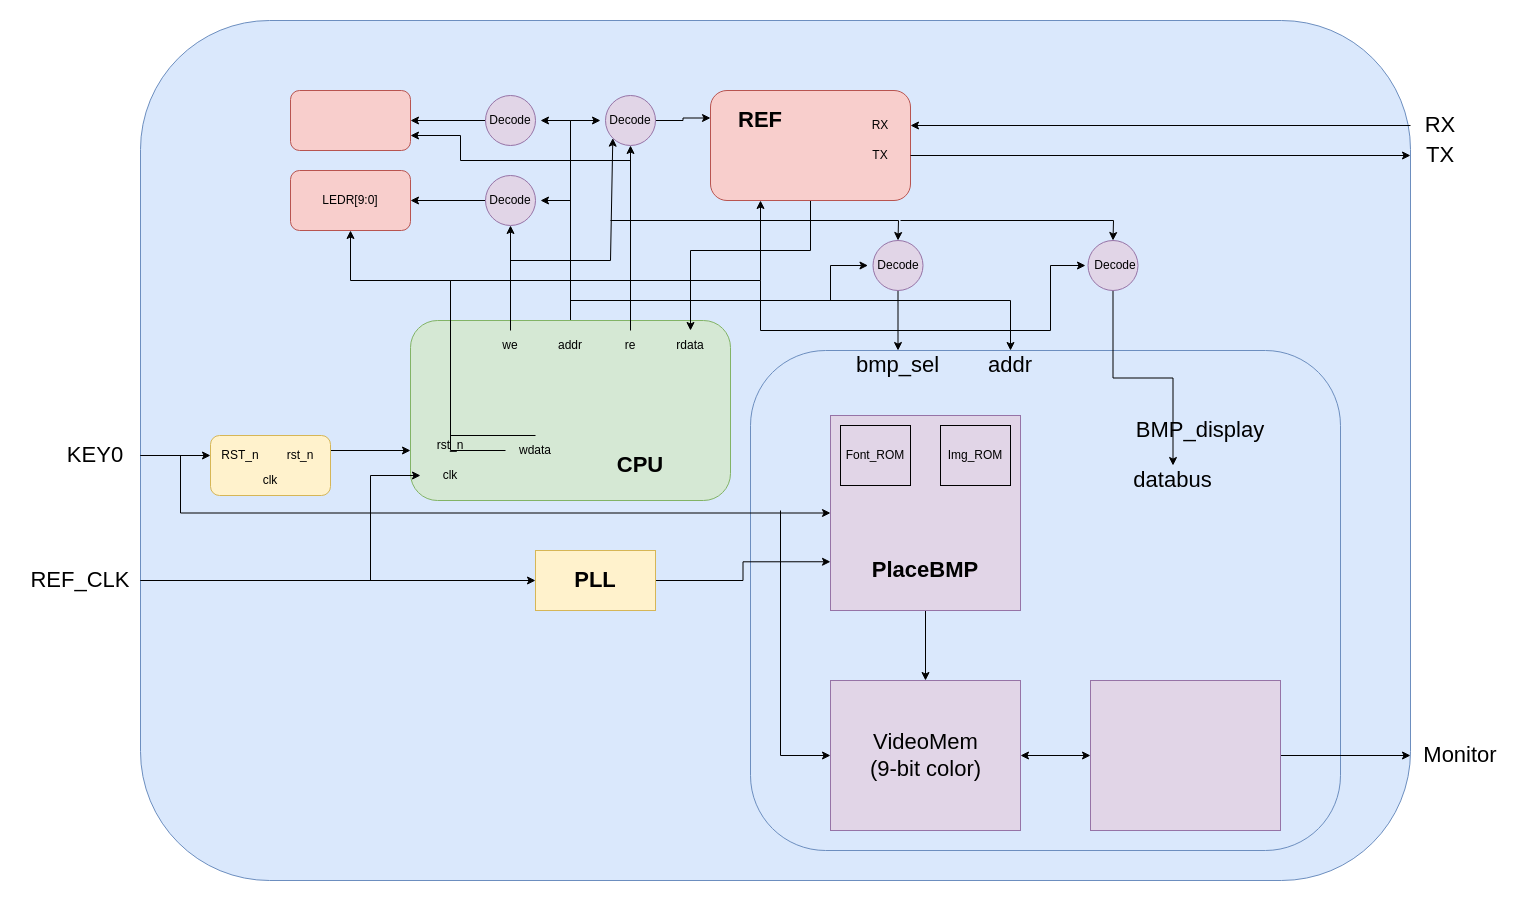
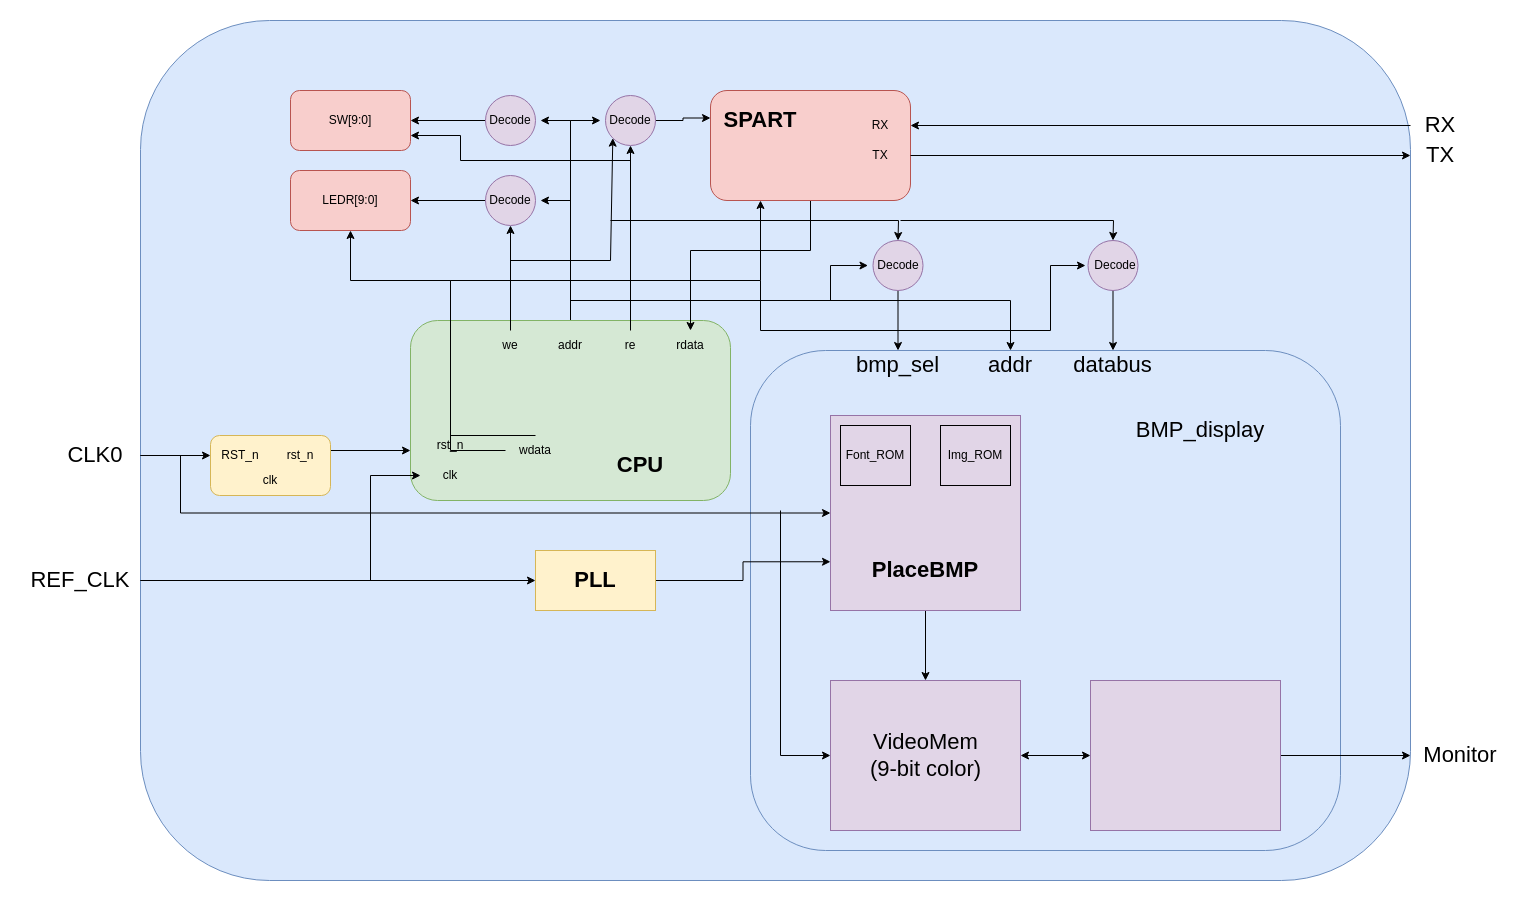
+ <mxCell id="27" value="SW[9:0]" style="text;html=1;strokeColor=none;fillColor=none;align=center;verticalAlign=middle;whiteSpace=wrap;rounded=0;fontSize=12;" vertex="1" parent="1"><mxGeometry x="320" y="105" width="60" height="30" as="geometry" /></mxCell>
- <mxCell id="31" value="REF" style="text;html=1;strokeColor=none;fillColor=none;align=center;verticalAlign=middle;whiteSpace=wrap;rounded=0;fontSize=22;fontStyle=1" vertex="1" parent="1"><mxGeometry x="730" y="105" width="60" height="30" as="geometry" /></mxCell>
+ <mxCell id="31" value="SPART" style="text;html=1;strokeColor=none;fillColor=none;align=center;verticalAlign=middle;whiteSpace=wrap;rounded=0;fontSize=22;fontStyle=1" vertex="1" parent="1"><mxGeometry x="730" y="105" width="60" height="30" as="geometry" /></mxCell>
- <mxCell id="68" value="KEY0" style="text;html=1;strokeColor=none;fillColor=none;align=center;verticalAlign=middle;whiteSpace=wrap;rounded=0;fontSize=22;" vertex="1" parent="1"><mxGeometry x="50" y="440" width="90" height="30" as="geometry" /></mxCell>
+ <mxCell id="68" value="CLK0" style="text;html=1;strokeColor=none;fillColor=none;align=center;verticalAlign=middle;whiteSpace=wrap;rounded=0;fontSize=22;" vertex="1" parent="1"><mxGeometry x="50" y="440" width="90" height="30" as="geometry" /></mxCell>
- <mxCell id="76" value="databus" style="text;html=1;strokeColor=none;fillColor=none;align=center;verticalAlign=middle;whiteSpace=wrap;rounded=0;fontSize=22;" vertex="1" parent="1"><mxGeometry x="1120" y="465" width="105" height="30" as="geometry" /></mxCell>
+ <mxCell id="76" value="databus" style="text;html=1;strokeColor=none;fillColor=none;align=center;verticalAlign=middle;whiteSpace=wrap;rounded=0;fontSize=22;" vertex="1" parent="1"><mxGeometry x="1060" y="350" width="105" height="30" as="geometry" /></mxCell>
